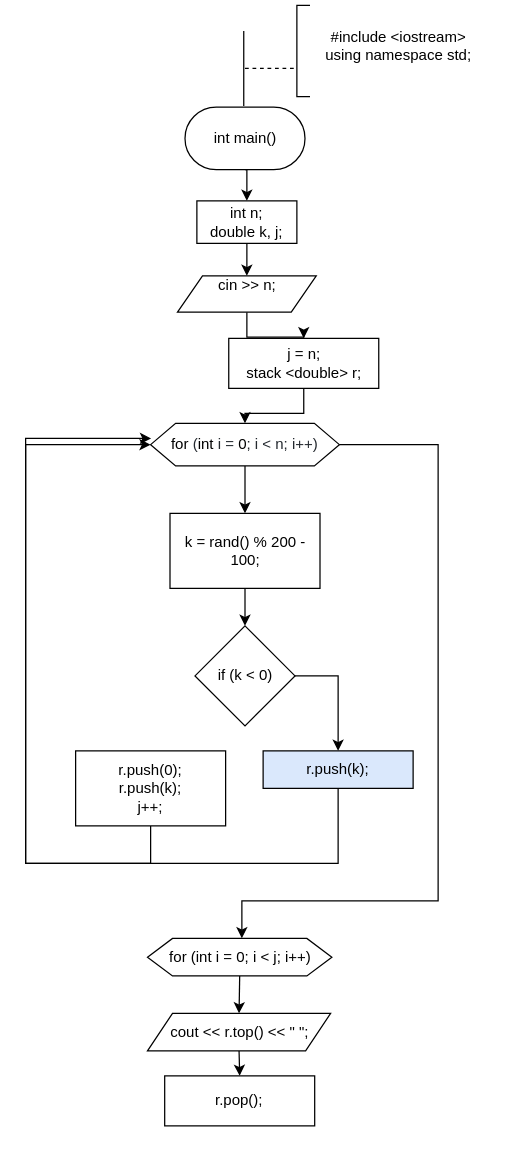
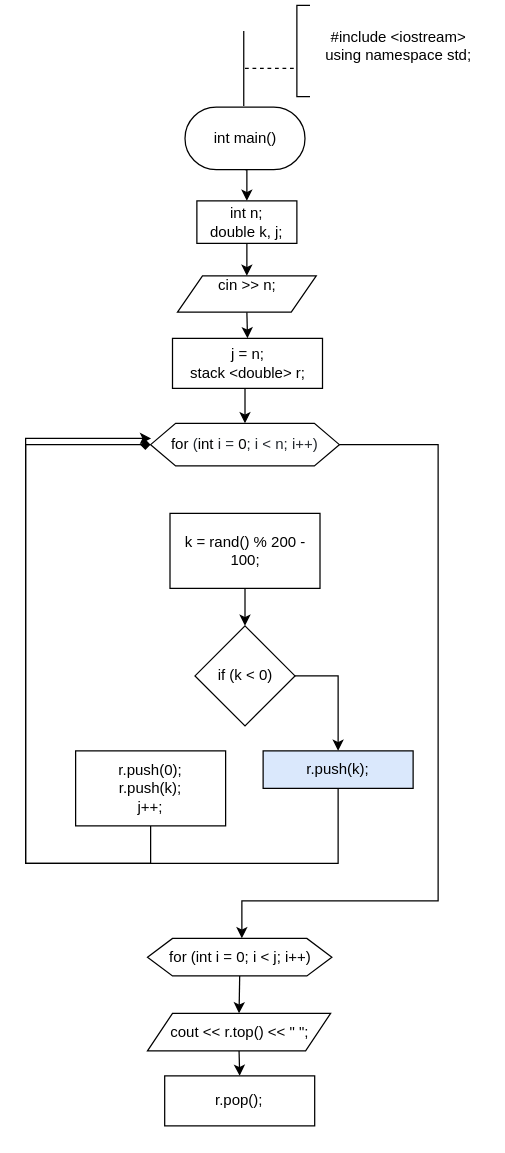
- <mxCell id="16" value="&lt;div&gt;j = n;&lt;br&gt;&lt;/div&gt;&lt;div&gt;stack &amp;lt;double&amp;gt; r;&lt;/div&gt;" style="rounded=0;whiteSpace=wrap;html=1;" vertex="1" parent="1"><mxGeometry x="182.5" y="270" width="120" height="40" as="geometry" /></mxCell>
+ <mxCell id="16" value="&lt;div&gt;j = n;&lt;br&gt;&lt;/div&gt;&lt;div&gt;stack &amp;lt;double&amp;gt; r;&lt;/div&gt;" style="rounded=0;whiteSpace=wrap;html=1;" vertex="1" parent="1"><mxGeometry x="137.5" y="270" width="120" height="40" as="geometry" /></mxCell>
- <mxCell id="21" style="edgeStyle=orthogonalEdgeStyle;rounded=0;orthogonalLoop=1;jettySize=auto;html=1;exitX=0.5;exitY=1;exitDx=0;exitDy=0;entryX=0;entryY=0.5;entryDx=0;entryDy=0;" edge="1" parent="1" source="22" target="14"><mxGeometry relative="1" as="geometry"><Array as="points"><mxPoint x="270" y="690" /><mxPoint x="20" y="690" /><mxPoint x="20" y="355" /></Array></mxGeometry></mxCell>
+ <mxCell id="21" style="edgeStyle=orthogonalEdgeStyle;rounded=0;orthogonalLoop=1;jettySize=auto;html=1;exitX=0.5;exitY=1;exitDx=0;exitDy=0;entryX=0;entryY=0.5;entryDx=0;entryDy=0;endArrow=diamond;" edge="1" parent="1" source="22" target="14"><mxGeometry relative="1" as="geometry"><Array as="points"><mxPoint x="270" y="690" /><mxPoint x="20" y="690" /><mxPoint x="20" y="355" /></Array></mxGeometry></mxCell>
- <mxCell id="12" style="edgeStyle=orthogonalEdgeStyle;rounded=0;orthogonalLoop=1;jettySize=auto;html=1;exitX=0.5;exitY=1;exitDx=0;exitDy=0;entryX=0.5;entryY=0;entryDx=0;entryDy=0;" edge="1" parent="1" source="14" target="18"><mxGeometry relative="1" as="geometry" /></mxCell>
